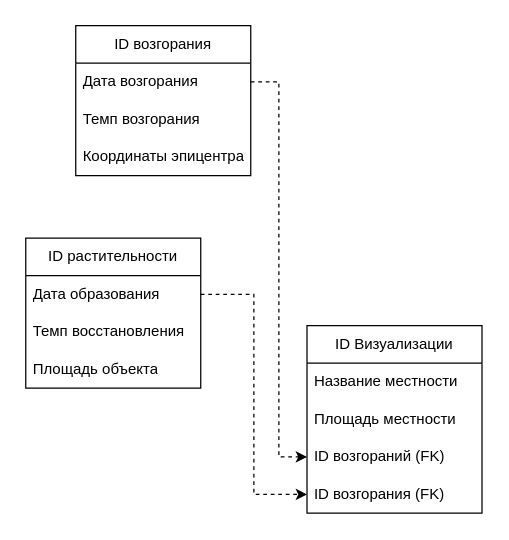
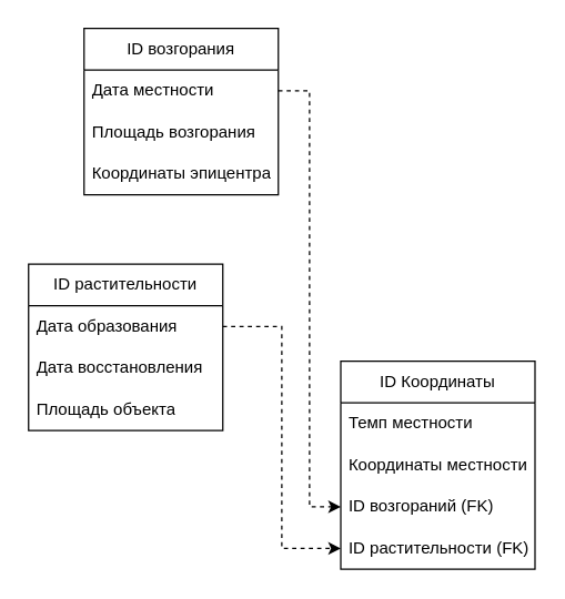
- <mxCell id="12" value="Дата возгорания" style="text;strokeColor=none;fillColor=none;align=left;verticalAlign=middle;spacingLeft=4;spacingRight=4;overflow=hidden;points=[[0,0.5],[1,0.5]];portConstraint=eastwest;rotatable=0;whiteSpace=wrap;html=1;" vertex="1" parent="11"><mxGeometry y="30" width="140" height="30" as="geometry" /></mxCell>
+ <mxCell id="12" value="Дата местности" style="text;strokeColor=none;fillColor=none;align=left;verticalAlign=middle;spacingLeft=4;spacingRight=4;overflow=hidden;points=[[0,0.5],[1,0.5]];portConstraint=eastwest;rotatable=0;whiteSpace=wrap;html=1;" vertex="1" parent="11"><mxGeometry y="30" width="140" height="30" as="geometry" /></mxCell>
- <mxCell id="13" value="Темп возгорания" style="text;strokeColor=none;fillColor=none;align=left;verticalAlign=middle;spacingLeft=4;spacingRight=4;overflow=hidden;points=[[0,0.5],[1,0.5]];portConstraint=eastwest;rotatable=0;whiteSpace=wrap;html=1;" vertex="1" parent="11"><mxGeometry y="60" width="140" height="30" as="geometry" /></mxCell>
+ <mxCell id="13" value="Площадь возгорания" style="text;strokeColor=none;fillColor=none;align=left;verticalAlign=middle;spacingLeft=4;spacingRight=4;overflow=hidden;points=[[0,0.5],[1,0.5]];portConstraint=eastwest;rotatable=0;whiteSpace=wrap;html=1;" vertex="1" parent="11"><mxGeometry y="60" width="140" height="30" as="geometry" /></mxCell>
- <mxCell id="9" value="Темп восстановления" style="text;strokeColor=none;fillColor=none;align=left;verticalAlign=middle;spacingLeft=4;spacingRight=4;overflow=hidden;points=[[0,0.5],[1,0.5]];portConstraint=eastwest;rotatable=0;whiteSpace=wrap;html=1;" vertex="1" parent="7"><mxGeometry y="60" width="140" height="30" as="geometry" /></mxCell>
+ <mxCell id="9" value="Дата восстановления" style="text;strokeColor=none;fillColor=none;align=left;verticalAlign=middle;spacingLeft=4;spacingRight=4;overflow=hidden;points=[[0,0.5],[1,0.5]];portConstraint=eastwest;rotatable=0;whiteSpace=wrap;html=1;" vertex="1" parent="7"><mxGeometry y="60" width="140" height="30" as="geometry" /></mxCell>
- <mxCell id="2" value="ID Визуализации" style="swimlane;fontStyle=0;childLayout=stackLayout;horizontal=1;startSize=30;horizontalStack=0;resizeParent=1;resizeParentMax=0;resizeLast=0;collapsible=1;marginBottom=0;whiteSpace=wrap;html=1;" vertex="1" parent="1"><mxGeometry x="245" y="260" width="140" height="150" as="geometry" /></mxCell>
+ <mxCell id="2" value="ID Координаты" style="swimlane;fontStyle=0;childLayout=stackLayout;horizontal=1;startSize=30;horizontalStack=0;resizeParent=1;resizeParentMax=0;resizeLast=0;collapsible=1;marginBottom=0;whiteSpace=wrap;html=1;" vertex="1" parent="1"><mxGeometry x="245" y="260" width="140" height="150" as="geometry" /></mxCell>
- <mxCell id="3" value="Название местности" style="text;strokeColor=none;fillColor=none;align=left;verticalAlign=middle;spacingLeft=4;spacingRight=4;overflow=hidden;points=[[0,0.5],[1,0.5]];portConstraint=eastwest;rotatable=0;whiteSpace=wrap;html=1;" vertex="1" parent="2"><mxGeometry y="30" width="140" height="30" as="geometry" /></mxCell>
+ <mxCell id="3" value="Темп местности" style="text;strokeColor=none;fillColor=none;align=left;verticalAlign=middle;spacingLeft=4;spacingRight=4;overflow=hidden;points=[[0,0.5],[1,0.5]];portConstraint=eastwest;rotatable=0;whiteSpace=wrap;html=1;" vertex="1" parent="2"><mxGeometry y="30" width="140" height="30" as="geometry" /></mxCell>
- <mxCell id="4" value="Площадь местности" style="text;strokeColor=none;fillColor=none;align=left;verticalAlign=middle;spacingLeft=4;spacingRight=4;overflow=hidden;points=[[0,0.5],[1,0.5]];portConstraint=eastwest;rotatable=0;whiteSpace=wrap;html=1;" vertex="1" parent="2"><mxGeometry y="60" width="140" height="30" as="geometry" /></mxCell>
+ <mxCell id="4" value="Координаты местности" style="text;strokeColor=none;fillColor=none;align=left;verticalAlign=middle;spacingLeft=4;spacingRight=4;overflow=hidden;points=[[0,0.5],[1,0.5]];portConstraint=eastwest;rotatable=0;whiteSpace=wrap;html=1;" vertex="1" parent="2"><mxGeometry y="60" width="140" height="30" as="geometry" /></mxCell>
- <mxCell id="6" value="&lt;div&gt;ID возгорания (FK)&lt;/div&gt;" style="text;strokeColor=none;fillColor=none;align=left;verticalAlign=middle;spacingLeft=4;spacingRight=4;overflow=hidden;points=[[0,0.5],[1,0.5]];portConstraint=eastwest;rotatable=0;whiteSpace=wrap;html=1;" vertex="1" parent="2"><mxGeometry y="120" width="140" height="30" as="geometry" /></mxCell>
+ <mxCell id="6" value="&lt;div&gt;ID растительности (FK)&lt;/div&gt;" style="text;strokeColor=none;fillColor=none;align=left;verticalAlign=middle;spacingLeft=4;spacingRight=4;overflow=hidden;points=[[0,0.5],[1,0.5]];portConstraint=eastwest;rotatable=0;whiteSpace=wrap;html=1;" vertex="1" parent="2"><mxGeometry y="120" width="140" height="30" as="geometry" /></mxCell>
